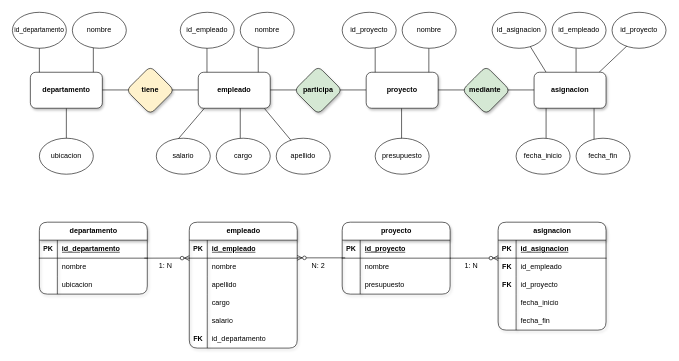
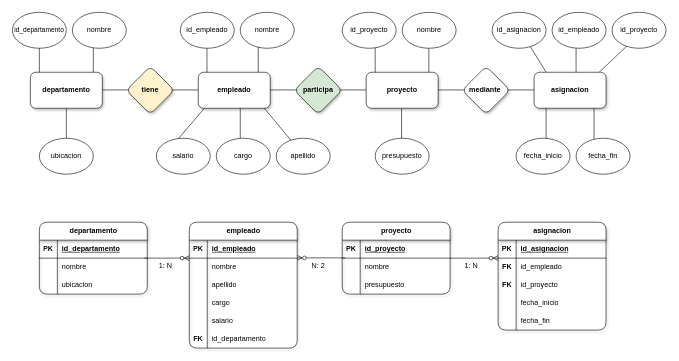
- <mxCell id="30" value="&lt;b&gt;mediante&amp;nbsp;&lt;/b&gt;" style="rhombus;whiteSpace=wrap;html=1;rounded=1;shadow=1;fillColor=#d5e8d4;" vertex="1" parent="1"><mxGeometry x="770" y="110" width="80" height="80" as="geometry" /></mxCell>
+ <mxCell id="30" value="&lt;b&gt;mediante&amp;nbsp;&lt;/b&gt;" style="rhombus;whiteSpace=wrap;html=1;rounded=1;shadow=1;" vertex="1" parent="1"><mxGeometry x="770" y="110" width="80" height="80" as="geometry" /></mxCell>
